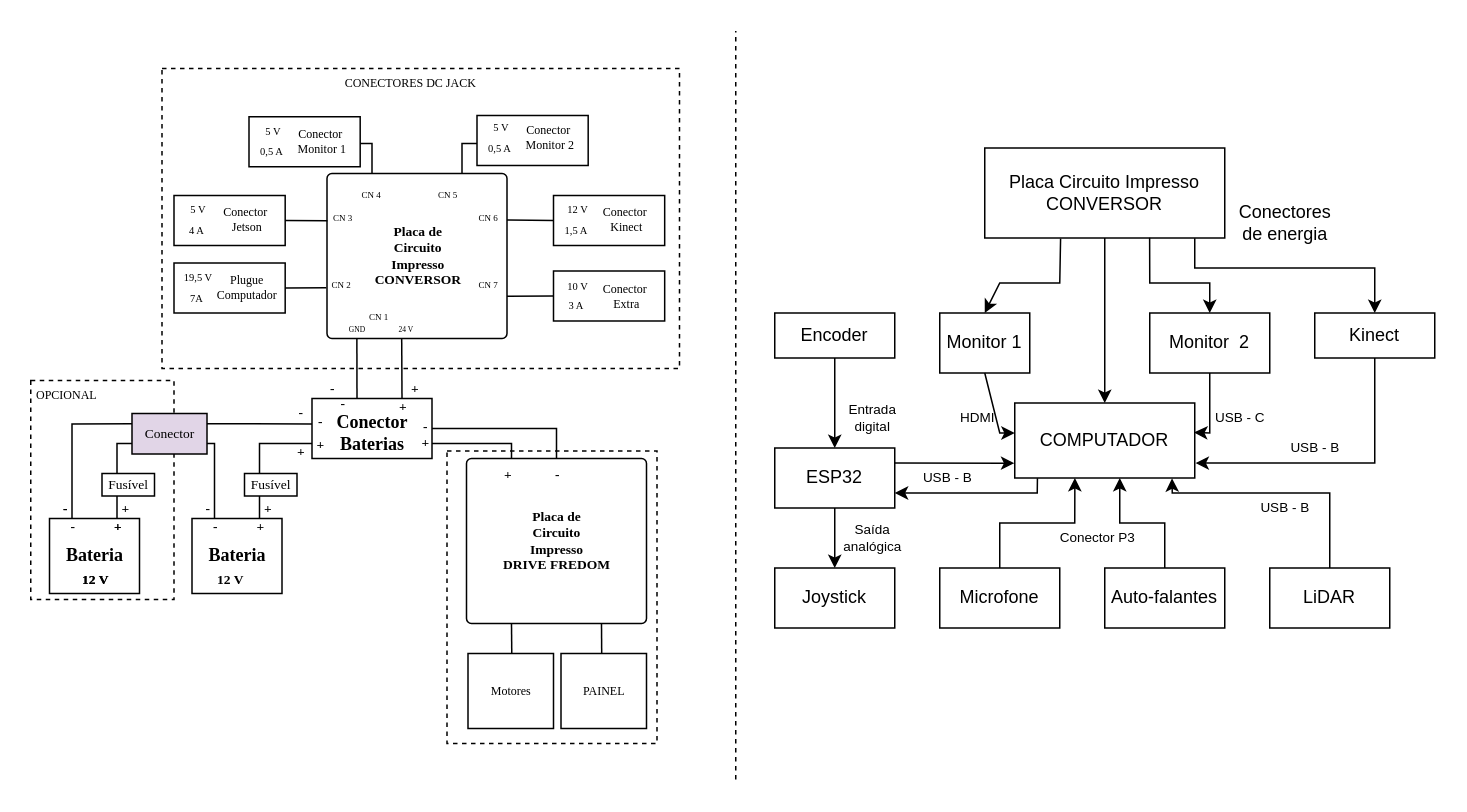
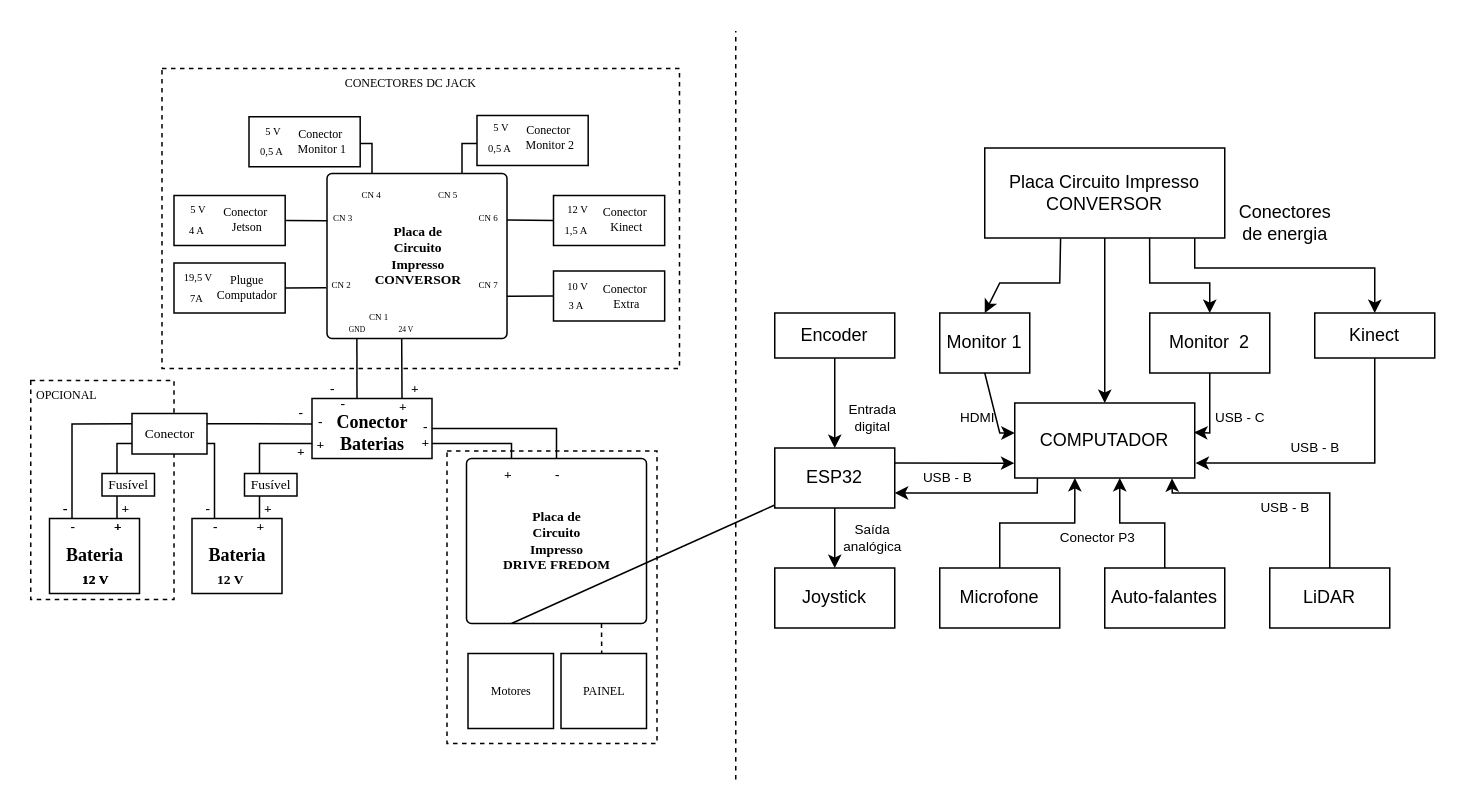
- <mxCell id="91" value="Conector" style="rounded=0;whiteSpace=wrap;html=1;shadow=0;glass=0;sketch=0;fontFamily=Times New Roman;fontSize=9;fillColor=#e1d5e7;" vertex="1" parent="1"><mxGeometry x="87.5" y="275" width="50" height="27" as="geometry" /></mxCell>
+ <mxCell id="91" value="Conector" style="rounded=0;whiteSpace=wrap;html=1;shadow=0;glass=0;sketch=0;fontFamily=Times New Roman;fontSize=9;" vertex="1" parent="1"><mxGeometry x="87.5" y="275" width="50" height="27" as="geometry" /></mxCell>
- <mxCell id="77" value="" style="endArrow=none;html=1;rounded=0;fontFamily=Times New Roman;fontSize=8;exitX=0.25;exitY=1;exitDx=0;exitDy=0;entryX=0.512;entryY=0.004;entryDx=0;entryDy=0;entryPerimeter=0;" edge="1" parent="1" source="61" target="75"><mxGeometry width="50" height="50" relative="1" as="geometry"><mxPoint x="347.5" y="435" as="sourcePoint" /><mxPoint x="397.5" y="385" as="targetPoint" /></mxGeometry></mxCell>
+ <mxCell id="77" value="" style="endArrow=none;html=1;rounded=0;fontFamily=Times New Roman;fontSize=8;exitX=0.25;exitY=1;exitDx=0;exitDy=0;" edge="1" parent="1" source="61" target="105"><mxGeometry width="50" height="50" relative="1" as="geometry"><mxPoint x="347.5" y="435" as="sourcePoint" /><mxPoint x="397.5" y="385" as="targetPoint" /></mxGeometry></mxCell>
- <mxCell id="78" value="" style="endArrow=none;html=1;rounded=0;fontFamily=Times New Roman;fontSize=8;exitX=0.75;exitY=1;exitDx=0;exitDy=0;entryX=0.476;entryY=0;entryDx=0;entryDy=0;entryPerimeter=0;" edge="1" parent="1" source="61" target="76"><mxGeometry width="50" height="50" relative="1" as="geometry"><mxPoint x="347.5" y="435" as="sourcePoint" /><mxPoint x="397.5" y="385" as="targetPoint" /></mxGeometry></mxCell>
+ <mxCell id="78" value="" style="endArrow=none;html=1;rounded=0;fontFamily=Times New Roman;fontSize=8;exitX=0.75;exitY=1;exitDx=0;exitDy=0;entryX=0.476;entryY=0;entryDx=0;entryDy=0;entryPerimeter=0;dashed=1;" edge="1" parent="1" source="61" target="76"><mxGeometry width="50" height="50" relative="1" as="geometry"><mxPoint x="347.5" y="435" as="sourcePoint" /><mxPoint x="397.5" y="385" as="targetPoint" /></mxGeometry></mxCell>
